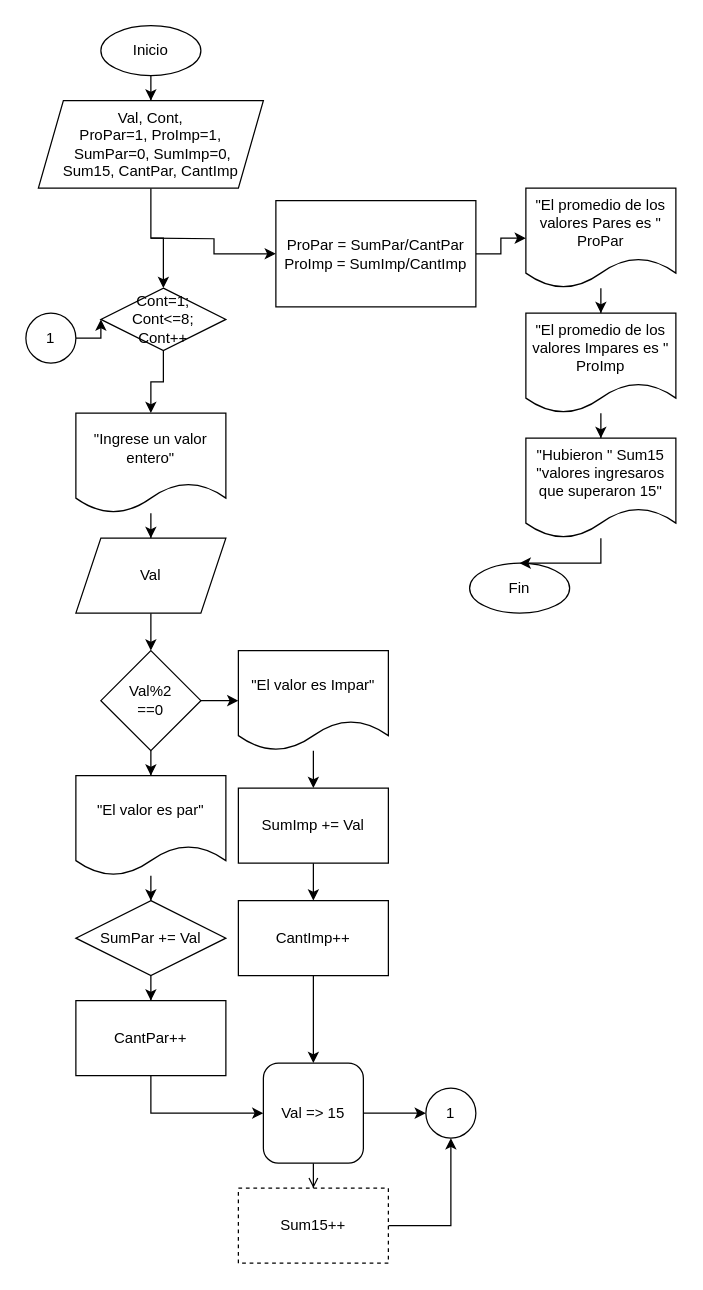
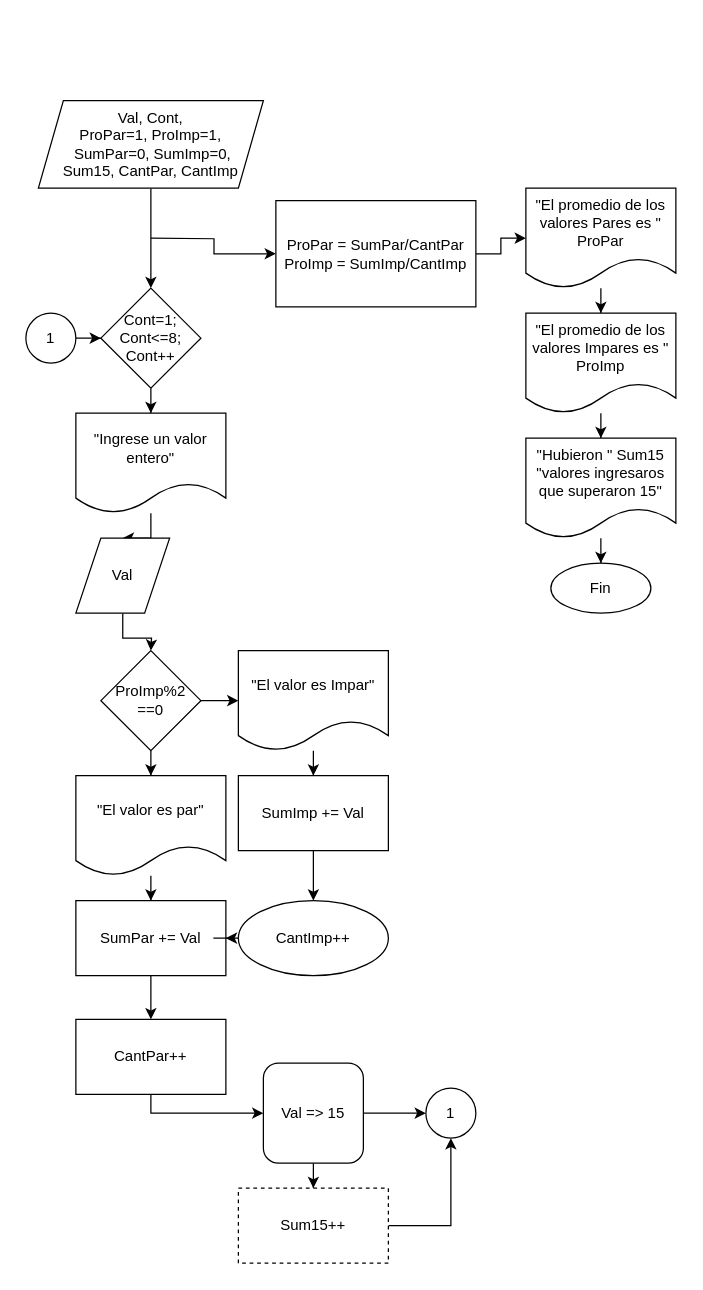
- <mxCell id="3" value="Inicio" style="ellipse;whiteSpace=wrap;html=1;" parent="1" vertex="1"><mxGeometry x="80" y="20" width="80" height="40" as="geometry" /></mxCell>
- <mxCell id="2" value="" style="edgeStyle=orthogonalEdgeStyle;rounded=0;orthogonalLoop=1;jettySize=auto;html=1;" parent="1" source="3" target="5" edge="1"><mxGeometry relative="1" as="geometry" /></mxCell>
- <mxCell id="7" value="Cont=1;&lt;br&gt;Cont&amp;lt;=8;&lt;br&gt;Cont++" style="rhombus;whiteSpace=wrap;html=1;" parent="1" vertex="1"><mxGeometry x="80" y="230" width="100" height="50" as="geometry" /></mxCell>
+ <mxCell id="7" value="Cont=1;&lt;br&gt;Cont&amp;lt;=8;&lt;br&gt;Cont++" style="rhombus;whiteSpace=wrap;html=1;" parent="1" vertex="1"><mxGeometry x="80" y="230" width="80" height="80" as="geometry" /></mxCell>
- <mxCell id="11" value="Val" style="shape=parallelogram;perimeter=parallelogramPerimeter;whiteSpace=wrap;html=1;fixedSize=1;" parent="1" vertex="1"><mxGeometry x="60" y="430" width="120" height="60" as="geometry" /></mxCell>
+ <mxCell id="11" value="Val" style="shape=parallelogram;perimeter=parallelogramPerimeter;whiteSpace=wrap;html=1;fixedSize=1;" parent="1" vertex="1"><mxGeometry x="60" y="430" width="75" height="60" as="geometry" /></mxCell>
- <mxCell id="19" value="Fin" style="ellipse;whiteSpace=wrap;html=1;" parent="1" vertex="1"><mxGeometry x="375" y="450" width="80" height="40" as="geometry" /></mxCell>
+ <mxCell id="19" value="Fin" style="ellipse;whiteSpace=wrap;html=1;" parent="1" vertex="1"><mxGeometry x="440" y="450" width="80" height="40" as="geometry" /></mxCell>
- <mxCell id="22" value="Val%2&lt;br&gt;==0" style="rhombus;whiteSpace=wrap;html=1;" vertex="1" parent="1"><mxGeometry x="80" y="520" width="80" height="80" as="geometry" /></mxCell>
+ <mxCell id="22" value="ProImp%2&lt;br&gt;==0" style="rhombus;whiteSpace=wrap;html=1;" vertex="1" parent="1"><mxGeometry x="80" y="520" width="80" height="80" as="geometry" /></mxCell>
- <mxCell id="28" value="SumImp += Val" style="rounded=0;whiteSpace=wrap;html=1;" vertex="1" parent="1"><mxGeometry x="190" y="630" width="120" height="60" as="geometry" /></mxCell>
+ <mxCell id="28" value="SumImp += Val" style="rounded=0;whiteSpace=wrap;html=1;" vertex="1" parent="1"><mxGeometry x="190" y="620" width="120" height="60" as="geometry" /></mxCell>
- <mxCell id="14" value="SumPar += Val" style="rhombus;whiteSpace=wrap;html=1;" parent="1" vertex="1"><mxGeometry x="60" y="720" width="120" height="60" as="geometry" /></mxCell>
+ <mxCell id="14" value="SumPar += Val" style="rounded=0;whiteSpace=wrap;html=1;" parent="1" vertex="1"><mxGeometry x="60" y="720" width="120" height="60" as="geometry" /></mxCell>
- <mxCell id="44" value="CantImp++" style="rounded=0;whiteSpace=wrap;html=1;" vertex="1" parent="1"><mxGeometry x="190" y="720" width="120" height="60" as="geometry" /></mxCell>
+ <mxCell id="44" value="CantImp++" style="ellipse;whiteSpace=wrap;html=1;" vertex="1" parent="1"><mxGeometry x="190" y="720" width="120" height="60" as="geometry" /></mxCell>
- <mxCell id="43" value="" style="edgeStyle=orthogonalEdgeStyle;rounded=0;orthogonalLoop=1;jettySize=auto;html=1;" edge="1" parent="1" source="44" target="36"><mxGeometry relative="1" as="geometry" /></mxCell>
+ <mxCell id="43" value="" style="edgeStyle=orthogonalEdgeStyle;rounded=0;orthogonalLoop=1;jettySize=auto;html=1;" edge="1" parent="1" source="44" target="14"><mxGeometry relative="1" as="geometry" /></mxCell>
- <mxCell id="42" value="CantPar++" style="rounded=0;whiteSpace=wrap;html=1;" vertex="1" parent="1"><mxGeometry x="60" y="800" width="120" height="60" as="geometry" /></mxCell>
+ <mxCell id="42" value="CantPar++" style="rounded=0;whiteSpace=wrap;html=1;" vertex="1" parent="1"><mxGeometry x="60" y="815" width="120" height="60" as="geometry" /></mxCell>
- <mxCell id="34" value="" style="edgeStyle=orthogonalEdgeStyle;rounded=0;orthogonalLoop=1;jettySize=auto;html=1;endArrow=open;" edge="1" parent="1" source="36" target="38"><mxGeometry relative="1" as="geometry" /></mxCell>
+ <mxCell id="34" value="" style="edgeStyle=orthogonalEdgeStyle;rounded=0;orthogonalLoop=1;jettySize=auto;html=1;" edge="1" parent="1" source="36" target="38"><mxGeometry relative="1" as="geometry" /></mxCell>
